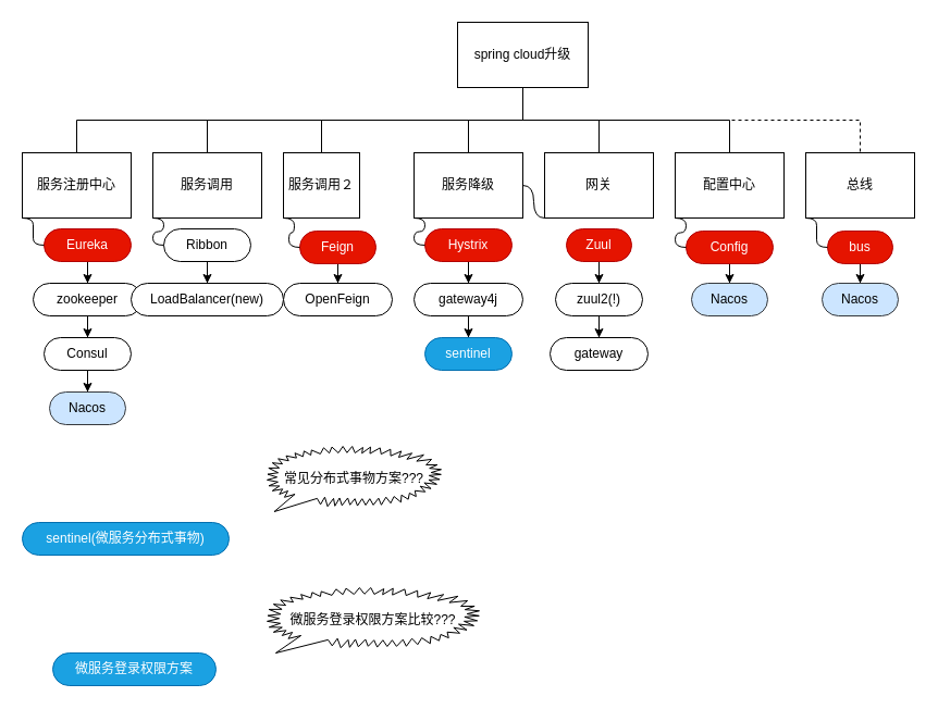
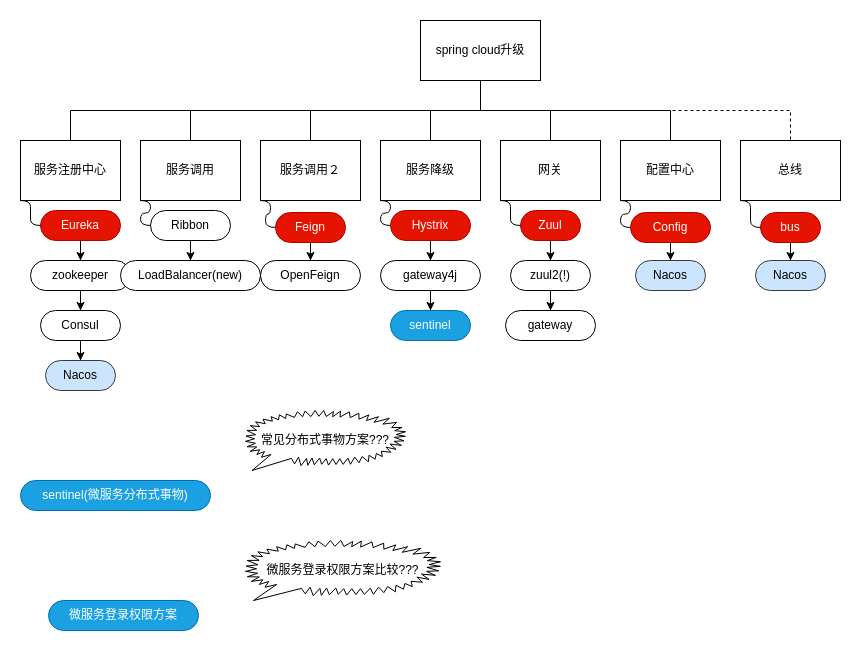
- <mxCell id="7" value="服务调用２" style="whiteSpace=wrap;html=1;align=center;verticalAlign=middle;container=1;recursiveResize=0;treeFolding=1;treeMoving=1;" vertex="1" parent="1"><mxGeometry x="260" y="140" width="70" height="60" as="geometry" /></mxCell>
+ <mxCell id="7" value="服务调用２" style="whiteSpace=wrap;html=1;align=center;verticalAlign=middle;container=1;recursiveResize=0;treeFolding=1;treeMoving=1;" vertex="1" parent="1"><mxGeometry x="260" y="140" width="100" height="60" as="geometry" /></mxCell>
- <mxCell id="44" value="" style="edgeStyle=entityRelationEdgeStyle;startArrow=none;endArrow=none;segment=10;curved=1;exitX=0;exitY=1;exitDx=0;exitDy=0;" edge="1" target="6" parent="1" source="9"><mxGeometry relative="1" as="geometry"><mxPoint x="520" y="308" as="sourcePoint" /></mxGeometry></mxCell>
+ <mxCell id="44" value="" style="edgeStyle=entityRelationEdgeStyle;startArrow=none;endArrow=none;segment=10;curved=1;exitX=0;exitY=1;exitDx=0;exitDy=0;" edge="1" target="40" parent="1" source="9"><mxGeometry relative="1" as="geometry"><mxPoint x="520" y="308" as="sourcePoint" /></mxGeometry></mxCell>
